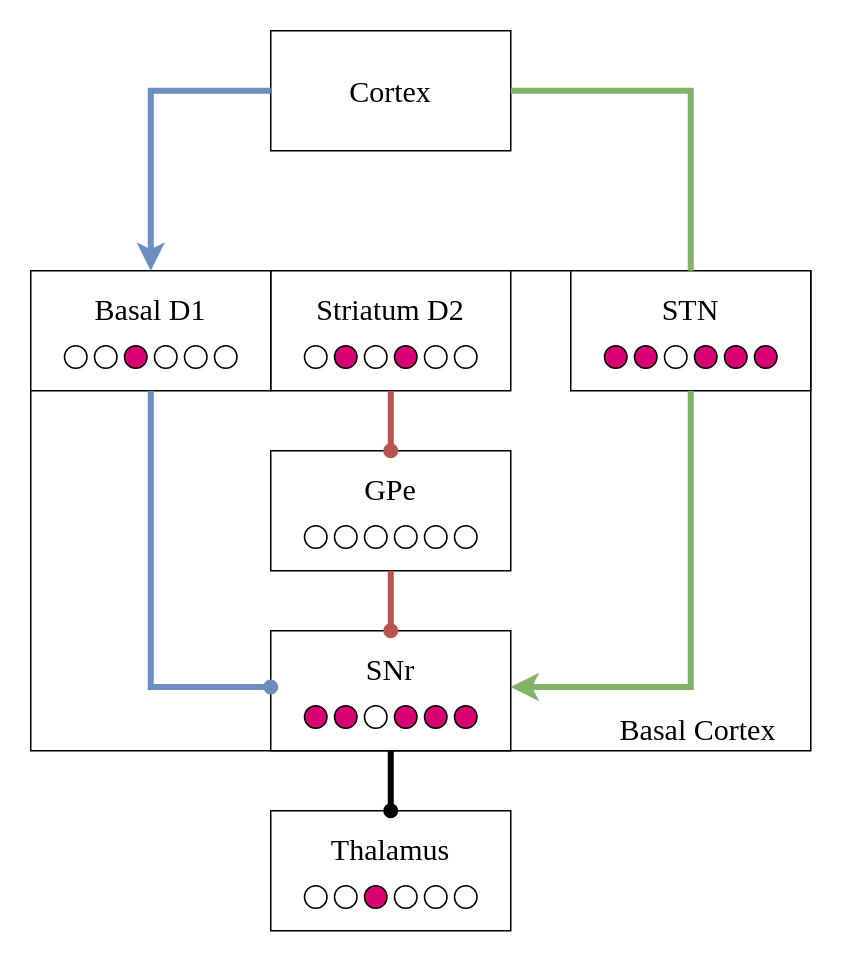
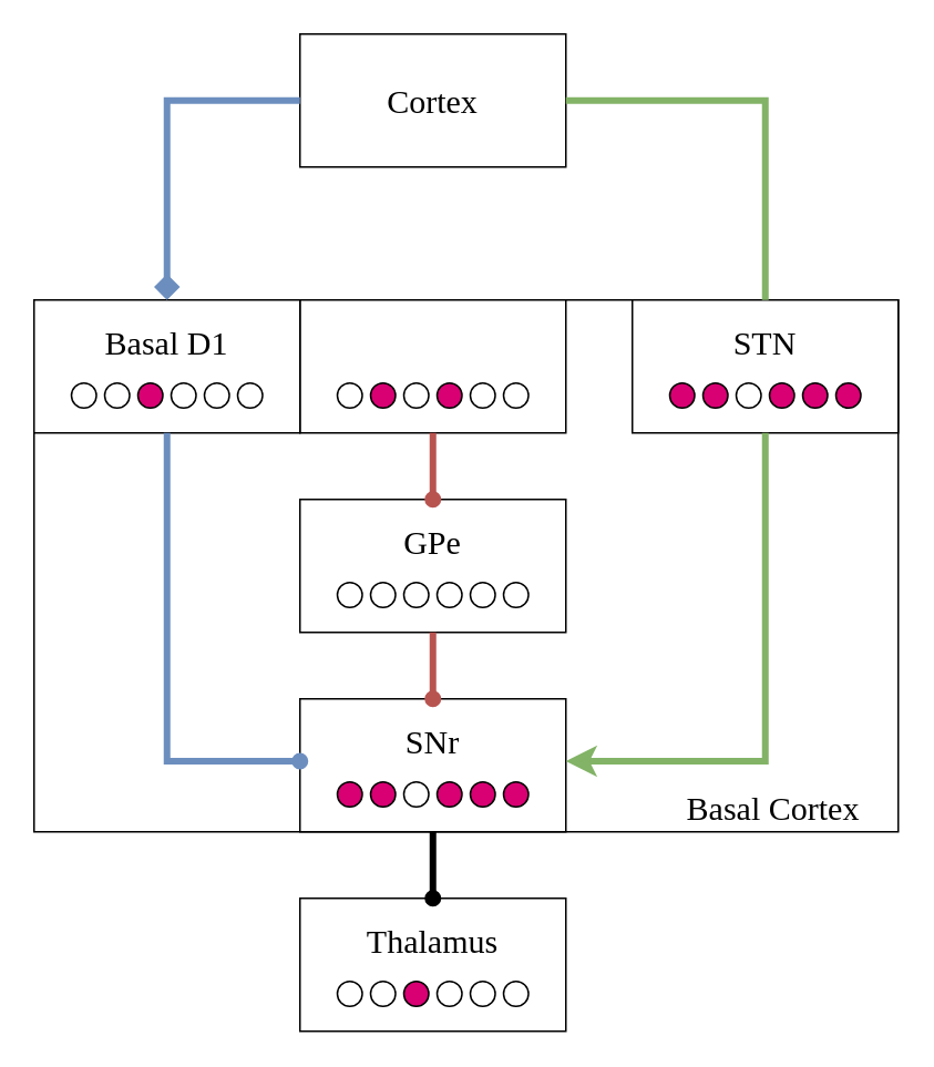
- <mxCell id="14" value="" style="endArrow=classic;html=1;rounded=0;exitX=0;exitY=0.5;exitDx=0;exitDy=0;entryX=0.5;entryY=0;entryDx=0;entryDy=0;edgeStyle=orthogonalEdgeStyle;strokeWidth=4;fillColor=#dae8fc;strokeColor=#6c8ebf;" edge="1" parent="1" source="7" target="5"><mxGeometry width="50" height="50" relative="1" as="geometry"><mxPoint x="270" y="330" as="sourcePoint" /><mxPoint x="320" y="280" as="targetPoint" /></mxGeometry></mxCell>
+ <mxCell id="14" value="" style="endArrow=diamond;html=1;rounded=0;exitX=0;exitY=0.5;exitDx=0;exitDy=0;entryX=0.5;entryY=0;entryDx=0;entryDy=0;edgeStyle=orthogonalEdgeStyle;strokeWidth=4;fillColor=#dae8fc;strokeColor=#6c8ebf;" edge="1" parent="1" source="7" target="5"><mxGeometry width="50" height="50" relative="1" as="geometry"><mxPoint x="270" y="330" as="sourcePoint" /><mxPoint x="320" y="280" as="targetPoint" /></mxGeometry></mxCell>
- <mxCell id="12" value="&lt;font style=&quot;font-size: 20px;&quot; face=&quot;Serif&quot;&gt;Striatum D2&lt;br&gt;&lt;/font&gt;" style="text;html=1;strokeColor=none;fillColor=none;align=center;verticalAlign=middle;whiteSpace=wrap;rounded=0;" vertex="1" parent="1"><mxGeometry x="180" y="180" width="160" height="50" as="geometry" /></mxCell>
